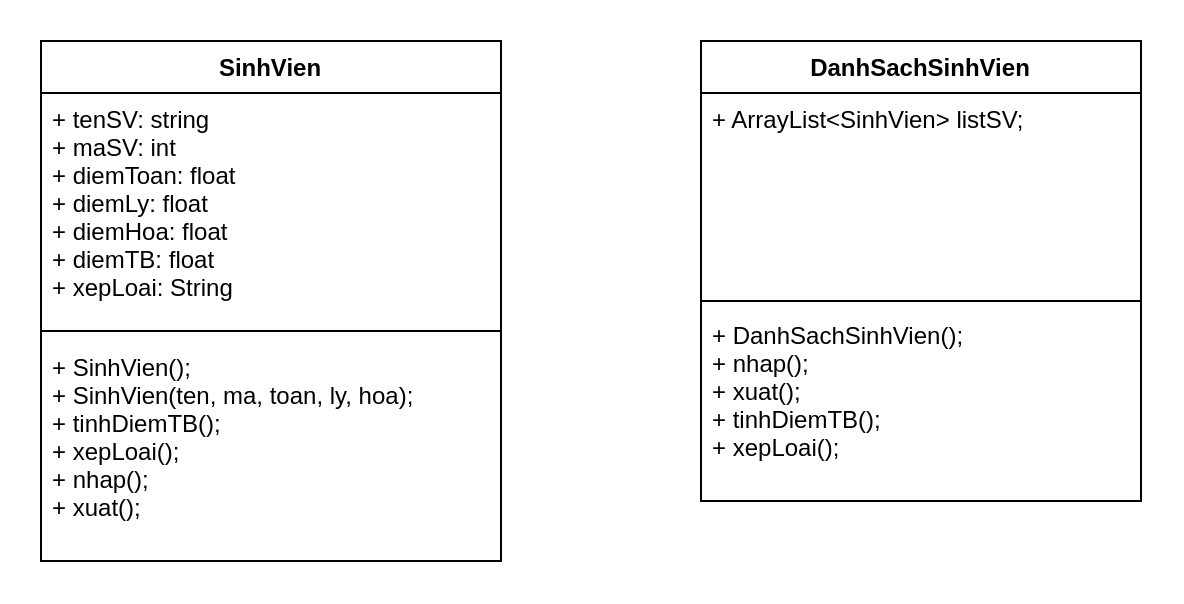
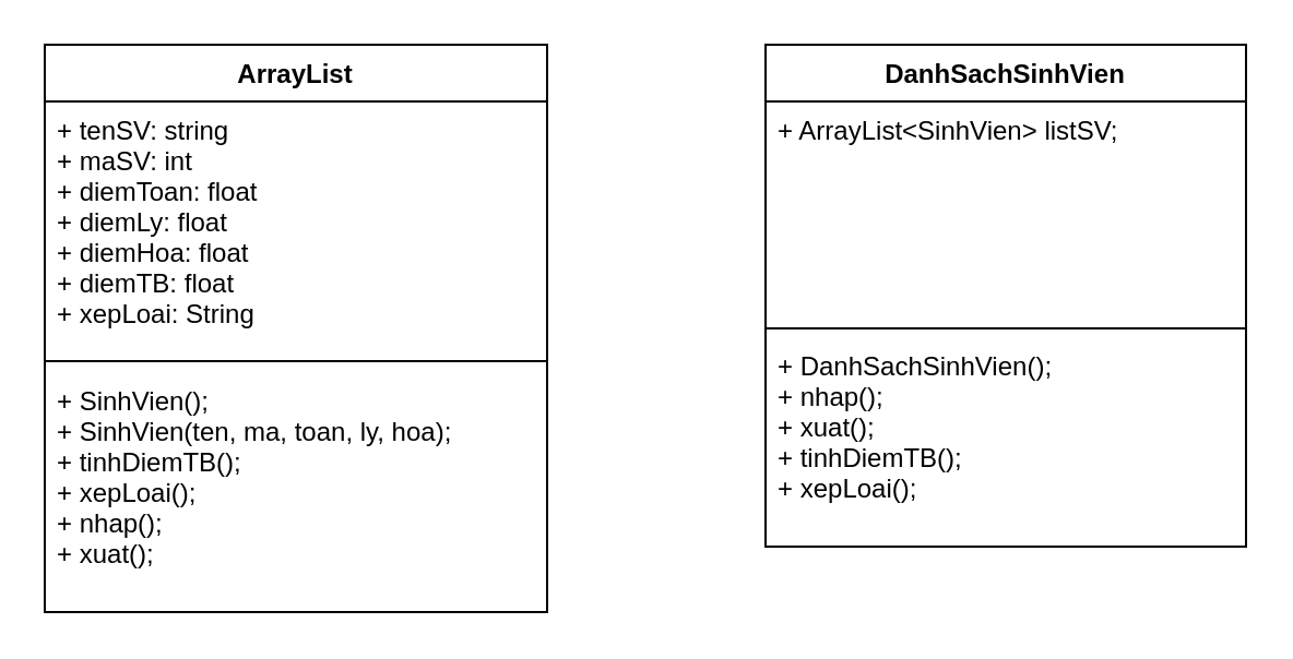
- <mxCell id="2" value="SinhVien" style="swimlane;fontStyle=1;align=center;verticalAlign=top;childLayout=stackLayout;horizontal=1;startSize=26;horizontalStack=0;resizeParent=1;resizeParentMax=0;resizeLast=0;collapsible=1;marginBottom=0;" vertex="1" parent="1"><mxGeometry x="20" y="20" width="230" height="260" as="geometry" /></mxCell>
+ <mxCell id="2" value="ArrayList" style="swimlane;fontStyle=1;align=center;verticalAlign=top;childLayout=stackLayout;horizontal=1;startSize=26;horizontalStack=0;resizeParent=1;resizeParentMax=0;resizeLast=0;collapsible=1;marginBottom=0;" vertex="1" parent="1"><mxGeometry x="20" y="20" width="230" height="260" as="geometry" /></mxCell>
